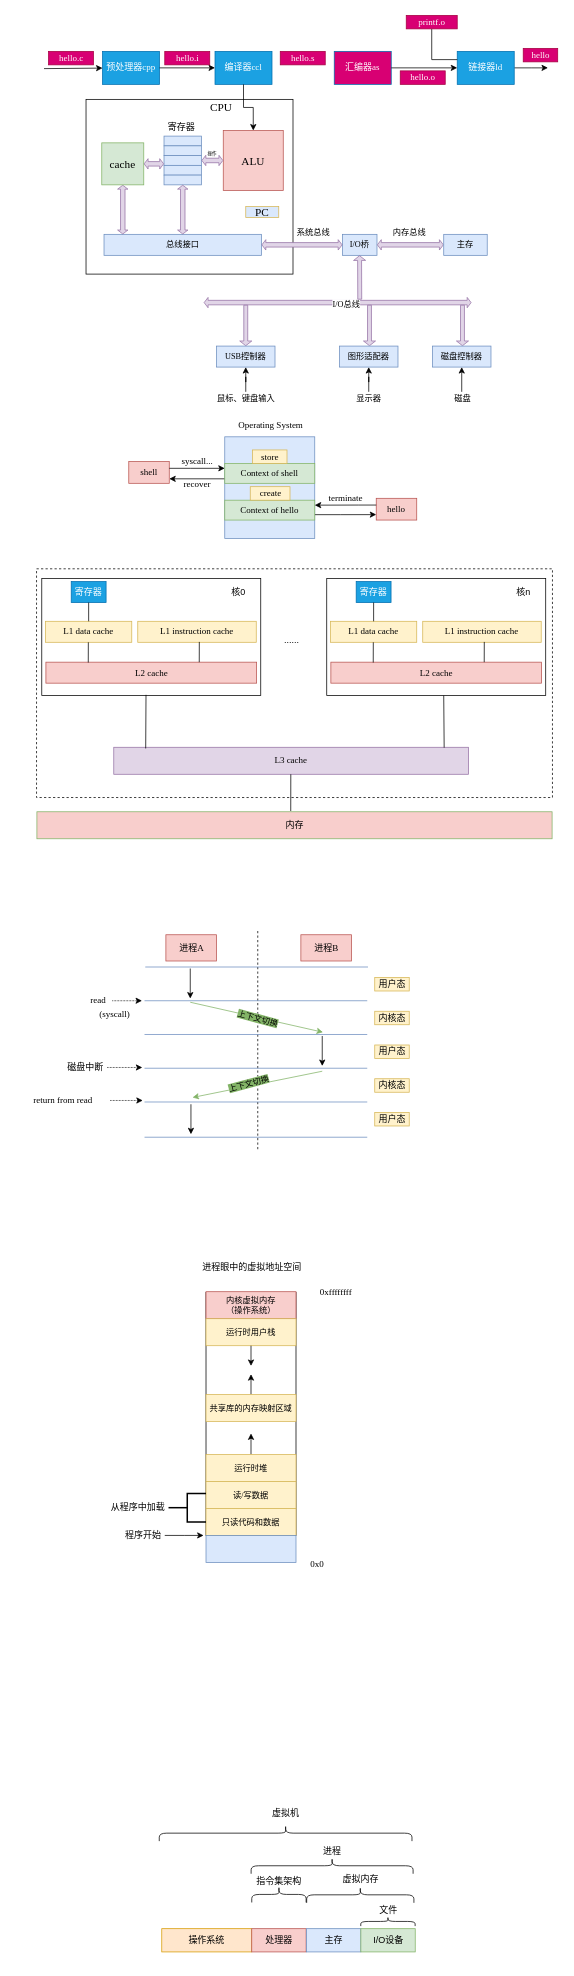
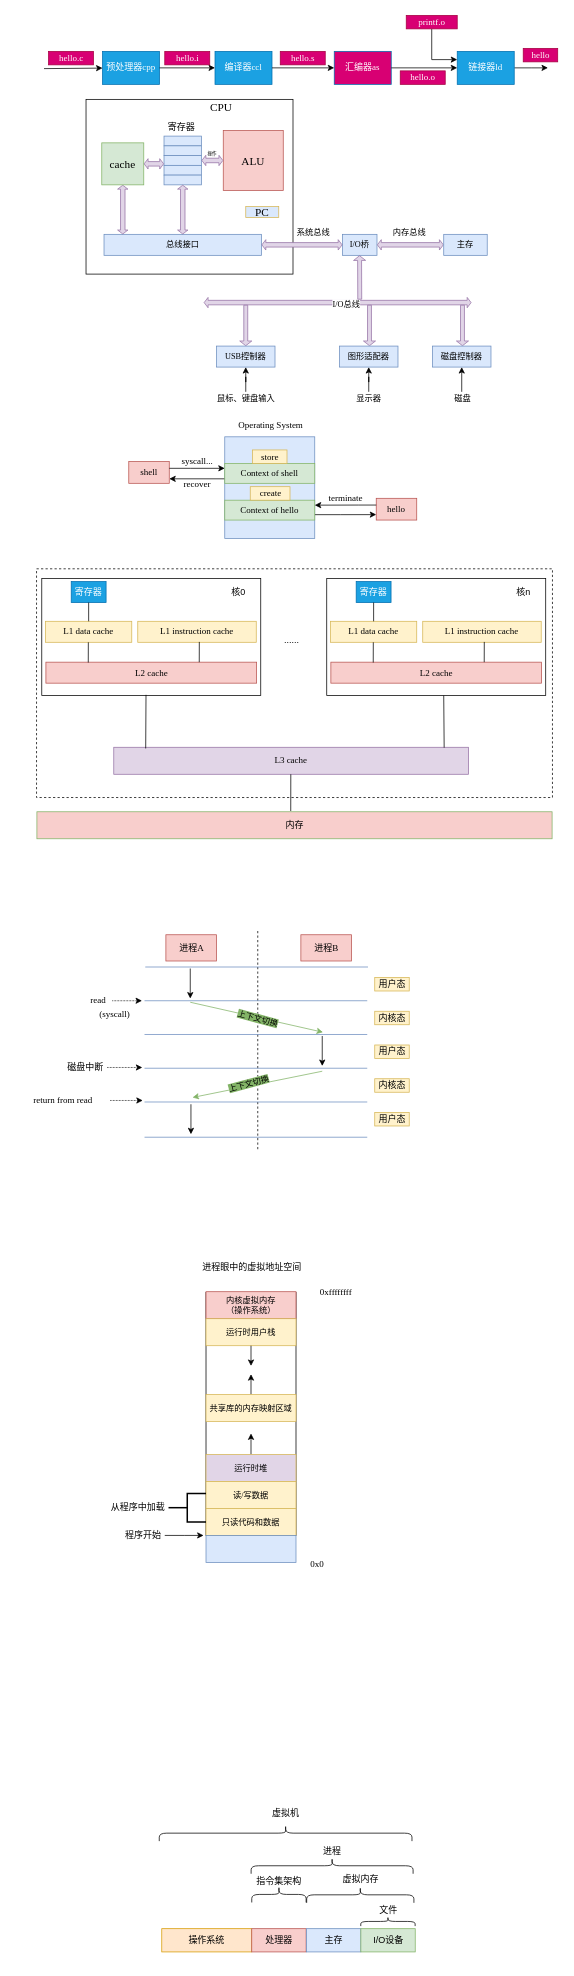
- <mxCell id="71" style="edgeStyle=orthogonalEdgeStyle;rounded=0;orthogonalLoop=1;jettySize=auto;html=1;entryX=0;entryY=0.25;entryDx=0;entryDy=0;fontFamily=Lucida Console;endArrow=none;" parent="61" source="72" target="69" edge="1"><mxGeometry relative="1" as="geometry" /></mxCell>
+ <mxCell id="71" style="edgeStyle=orthogonalEdgeStyle;rounded=0;orthogonalLoop=1;jettySize=auto;html=1;entryX=0;entryY=0.25;entryDx=0;entryDy=0;fontFamily=Lucida Console;" parent="61" source="72" target="69" edge="1"><mxGeometry relative="1" as="geometry" /></mxCell>
- <mxCell id="67" value="" style="edgeStyle=orthogonalEdgeStyle;rounded=0;orthogonalLoop=1;jettySize=auto;html=1;fontFamily=Lucida Console;" parent="61" source="64" target="30" edge="1"><mxGeometry relative="1" as="geometry" /></mxCell>
+ <mxCell id="67" value="" style="edgeStyle=orthogonalEdgeStyle;rounded=0;orthogonalLoop=1;jettySize=auto;html=1;fontFamily=Lucida Console;" parent="61" source="64" target="66" edge="1"><mxGeometry relative="1" as="geometry" /></mxCell>
- <mxCell id="116" value="&lt;span style=&quot;font-size: 11px&quot;&gt;运行时堆&lt;/span&gt;" style="rounded=0;whiteSpace=wrap;html=1;fontFamily=Lucida Console;fontSize=6;fillColor=#fff2cc;strokeColor=#d6b656;" parent="107" vertex="1"><mxGeometry x="132" y="258" width="120" height="36" as="geometry" /></mxCell>
+ <mxCell id="116" value="&lt;span style=&quot;font-size: 11px&quot;&gt;运行时堆&lt;/span&gt;" style="rounded=0;whiteSpace=wrap;html=1;fontFamily=Lucida Console;fontSize=6;fillColor=#e1d5e7;strokeColor=#d6b656;" parent="107" vertex="1"><mxGeometry x="132" y="258" width="120" height="36" as="geometry" /></mxCell>
